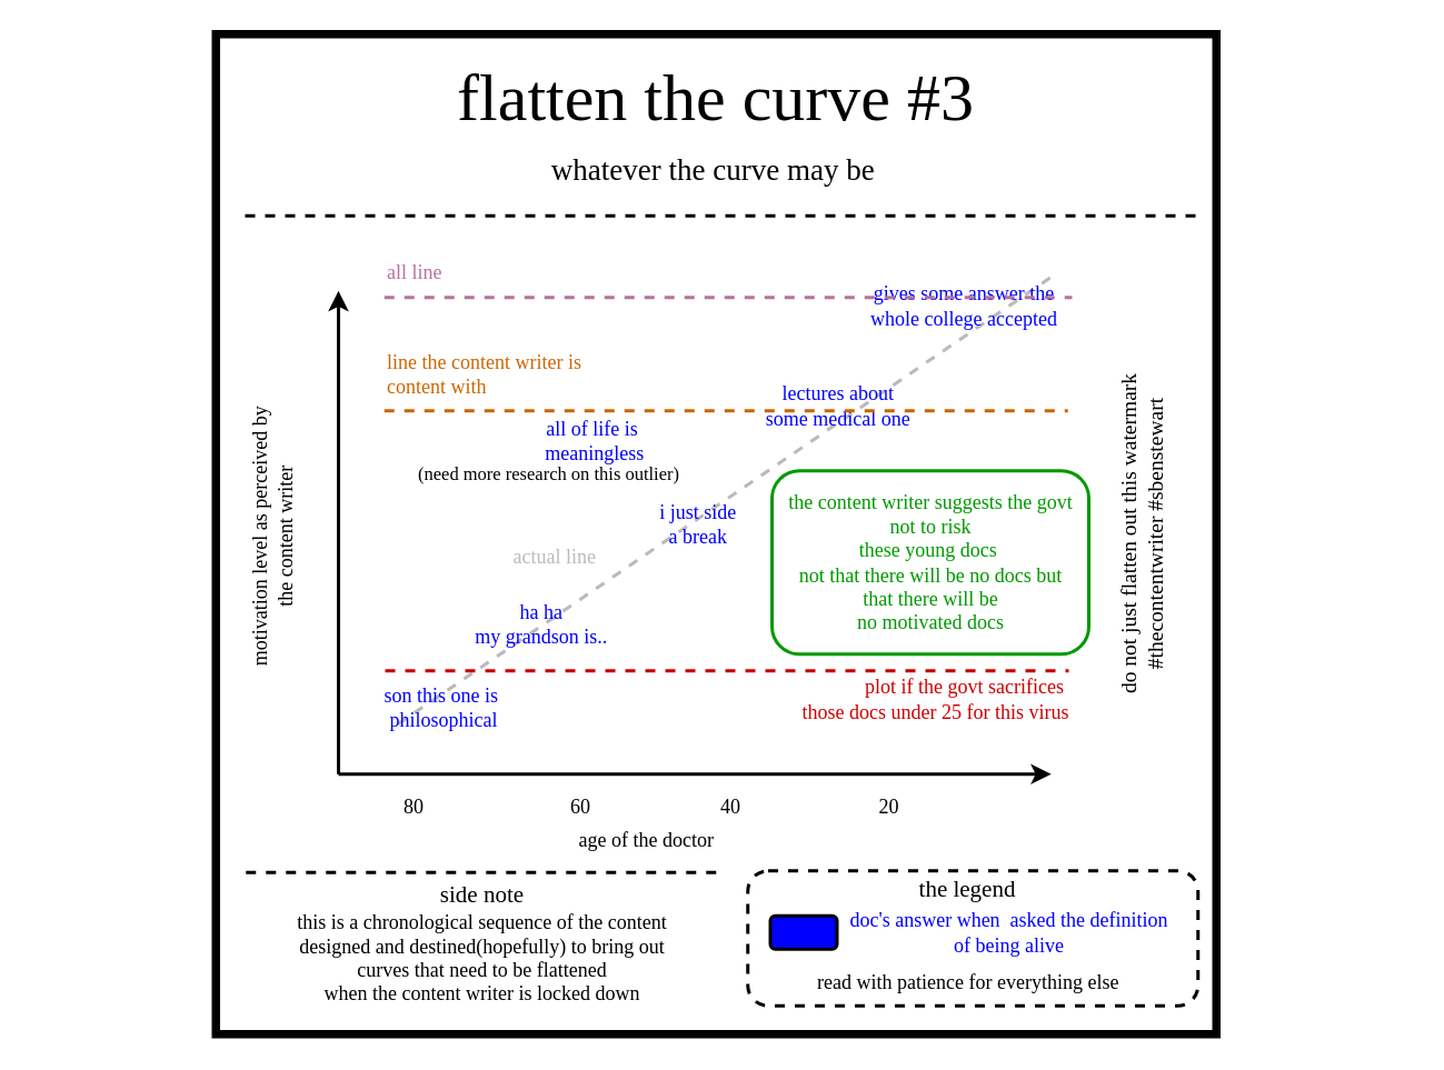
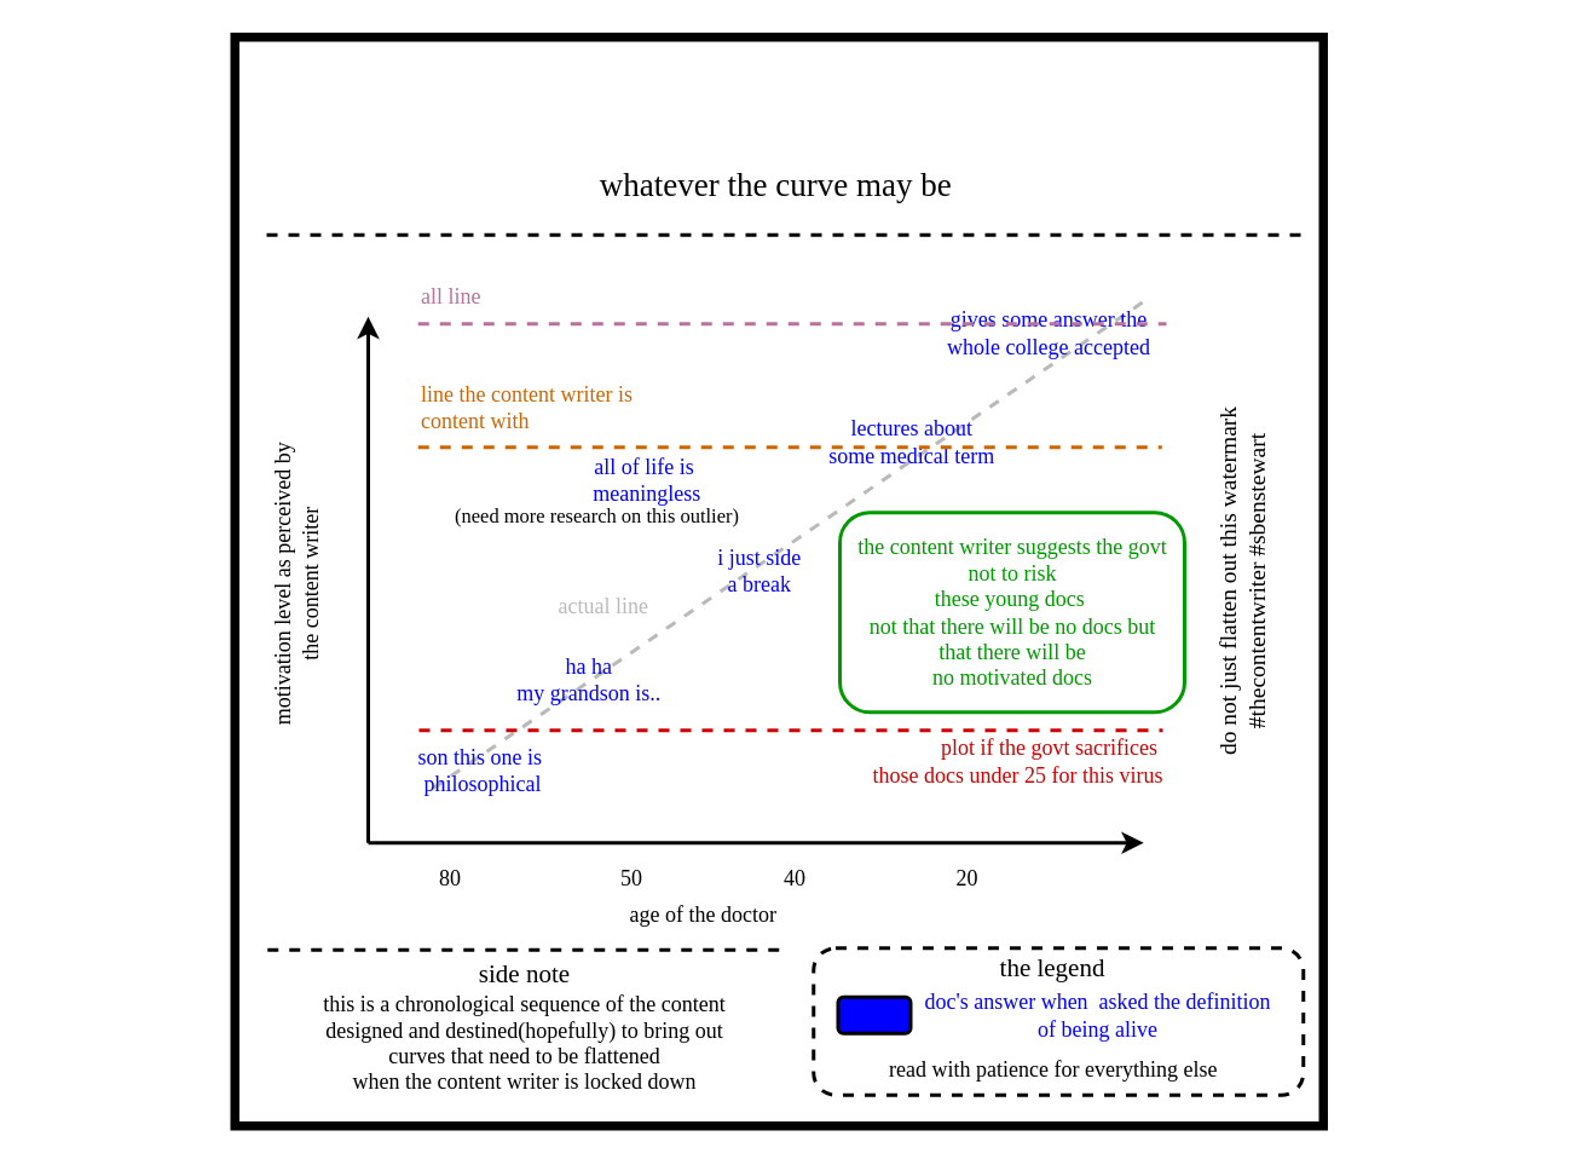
- <mxCell id="5" value="&lt;font&gt;&lt;span style=&quot;font-size: 40px&quot;&gt;flatten the curve #3&lt;/span&gt;&lt;br&gt;&lt;/font&gt;" style="text;html=1;strokeColor=none;fillColor=none;align=center;verticalAlign=middle;whiteSpace=wrap;rounded=0;fontFamily=xkcd;" parent="1" vertex="1"><mxGeometry x="144" y="48" width="570" height="20" as="geometry" /></mxCell>
- <mxCell id="24" value="lectures about&lt;br&gt;some medical one" style="text;html=1;strokeColor=none;fillColor=none;align=center;verticalAlign=middle;whiteSpace=wrap;rounded=0;fontFamily=xkcd;fontColor=#0000FF;" vertex="1" parent="1"><mxGeometry x="444.5" y="233" width="115" height="20" as="geometry" /></mxCell>
+ <mxCell id="24" value="lectures about&lt;br&gt;some medical term" style="text;html=1;strokeColor=none;fillColor=none;align=center;verticalAlign=middle;whiteSpace=wrap;rounded=0;fontFamily=xkcd;fontColor=#0000FF;" vertex="1" parent="1"><mxGeometry x="444.5" y="233" width="115" height="20" as="geometry" /></mxCell>
- <mxCell id="17" value="60" style="text;html=1;strokeColor=none;fillColor=none;align=center;verticalAlign=middle;whiteSpace=wrap;rounded=0;fontFamily=xkcd;" vertex="1" parent="1"><mxGeometry x="332.5" y="474" width="30" height="20" as="geometry" /></mxCell>
+ <mxCell id="17" value="50" style="text;html=1;strokeColor=none;fillColor=none;align=center;verticalAlign=middle;whiteSpace=wrap;rounded=0;fontFamily=xkcd;" vertex="1" parent="1"><mxGeometry x="332.5" y="474" width="30" height="20" as="geometry" /></mxCell>
